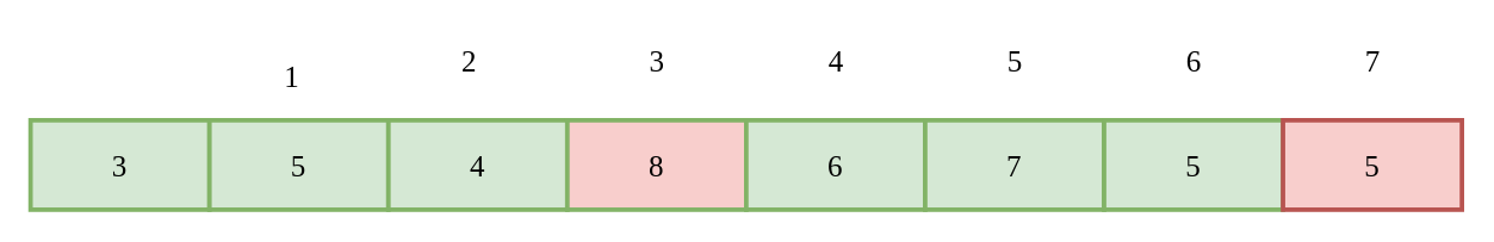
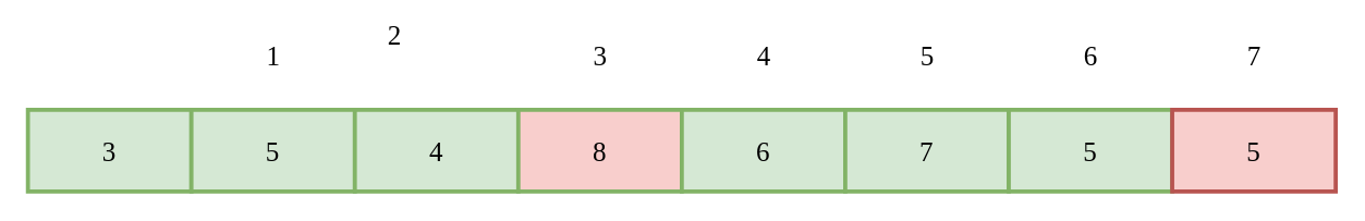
- <mxCell id="10" value="2" style="text;html=1;align=center;verticalAlign=middle;resizable=0;points=[];autosize=1;strokeColor=none;fillColor=none;fontSize=20;fontFamily=Comic Sans MS;" vertex="1" parent="1"><mxGeometry x="294" y="20" width="40" height="40" as="geometry" /></mxCell>
+ <mxCell id="10" value="2" style="text;html=1;align=center;verticalAlign=middle;resizable=0;points=[];autosize=1;strokeColor=none;fillColor=none;fontSize=20;fontFamily=Comic Sans MS;" vertex="1" parent="1"><mxGeometry x="269" y="5" width="40" height="40" as="geometry" /></mxCell>
- <mxCell id="9" value="1" style="text;html=1;align=center;verticalAlign=middle;resizable=0;points=[];autosize=1;strokeColor=none;fillColor=none;fontSize=20;fontFamily=Comic Sans MS;" vertex="1" parent="1"><mxGeometry x="180" y="30" width="30" height="40" as="geometry" /></mxCell>
+ <mxCell id="9" value="1" style="text;html=1;align=center;verticalAlign=middle;resizable=0;points=[];autosize=1;strokeColor=none;fillColor=none;fontSize=20;fontFamily=Comic Sans MS;" vertex="1" parent="1"><mxGeometry x="185" y="20" width="30" height="40" as="geometry" /></mxCell>
